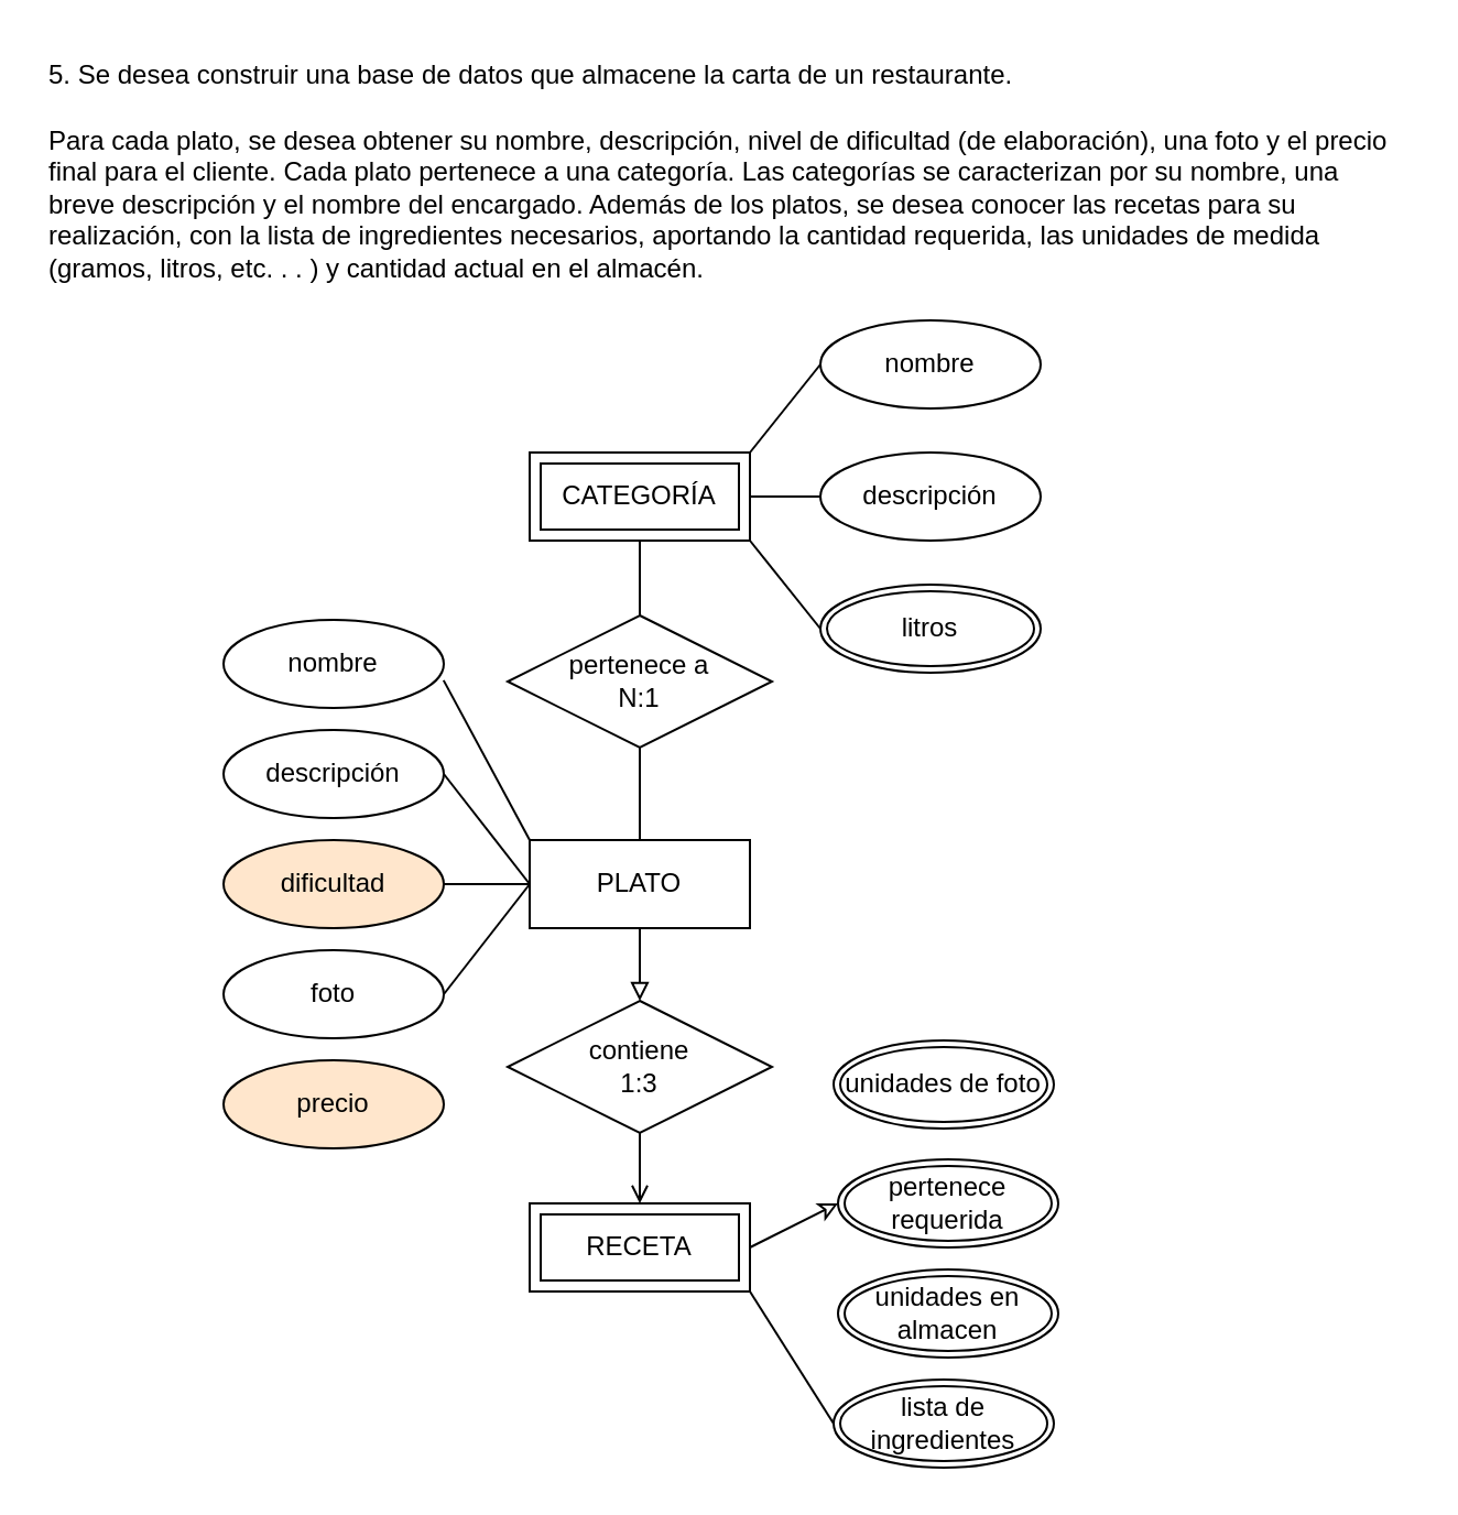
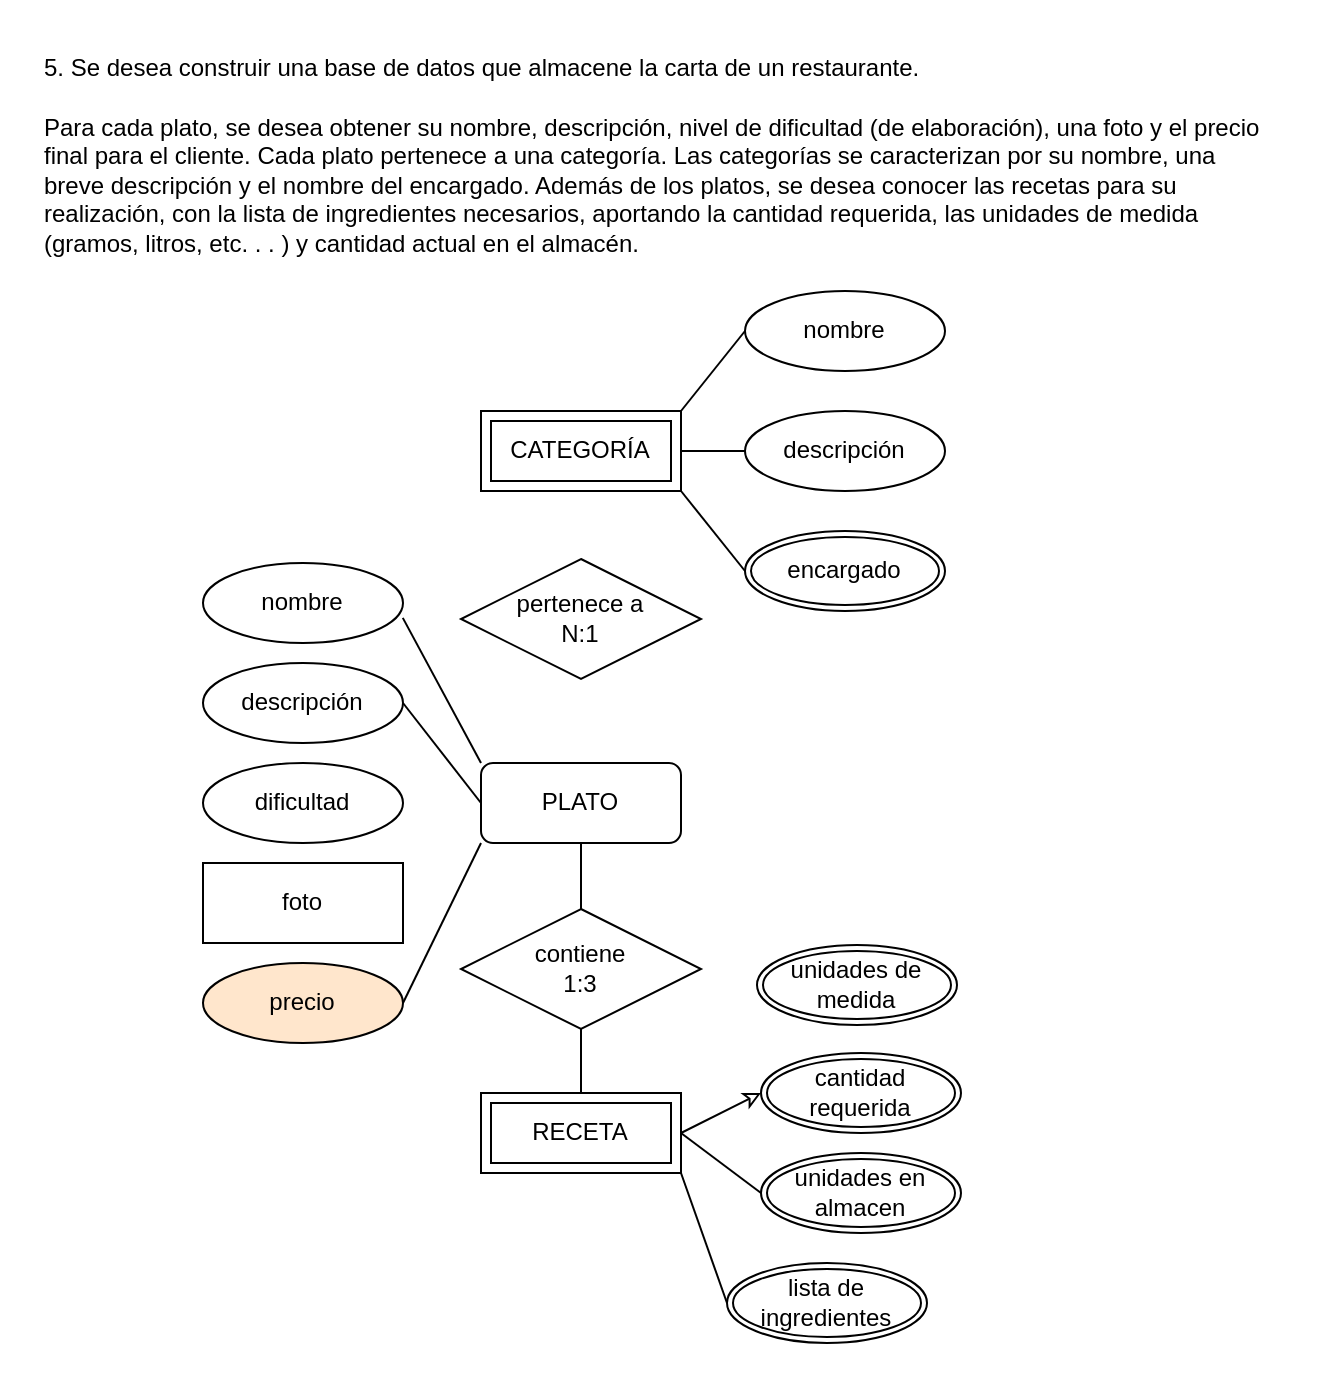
- <mxCell id="30" style="edgeStyle=none;html=1;exitX=0.5;exitY=1;exitDx=0;exitDy=0;endArrow=none;endFill=0;" edge="1" parent="1" source="31" target="15"><mxGeometry relative="1" as="geometry" /></mxCell>
- <mxCell id="19" value="litros" style="ellipse;shape=doubleEllipse;margin=3;whiteSpace=wrap;html=1;align=center;" vertex="1" parent="1"><mxGeometry x="372" y="265" width="100" height="40" as="geometry" /></mxCell>
+ <mxCell id="19" value="encargado" style="ellipse;shape=doubleEllipse;margin=3;whiteSpace=wrap;html=1;align=center;" vertex="1" parent="1"><mxGeometry x="372" y="265" width="100" height="40" as="geometry" /></mxCell>
- <mxCell id="14" style="edgeStyle=none;html=1;exitX=0.5;exitY=1;exitDx=0;exitDy=0;entryX=0.5;entryY=0;entryDx=0;entryDy=0;endArrow=none;endFill=0;" edge="1" parent="1" source="15" target="8"><mxGeometry relative="1" as="geometry" /></mxCell>
- <mxCell id="9" value="dificultad" style="ellipse;whiteSpace=wrap;html=1;align=center;fillColor=#ffe6cc;" vertex="1" parent="1"><mxGeometry x="101" y="381" width="100" height="40" as="geometry" /></mxCell>
+ <mxCell id="9" value="dificultad" style="ellipse;whiteSpace=wrap;html=1;align=center;" vertex="1" parent="1"><mxGeometry x="101" y="381" width="100" height="40" as="geometry" /></mxCell>
- <mxCell id="4" style="edgeStyle=none;html=1;exitX=0;exitY=0.5;exitDx=0;exitDy=0;entryX=1;entryY=0.5;entryDx=0;entryDy=0;endArrow=none;endFill=0;" edge="1" parent="1" source="8" target="9"><mxGeometry relative="1" as="geometry" /></mxCell>
- <mxCell id="8" value="PLATO" style="whiteSpace=wrap;html=1;align=center;" vertex="1" parent="1"><mxGeometry x="240" y="381" width="100" height="40" as="geometry" /></mxCell>
+ <mxCell id="8" value="PLATO" style="whiteSpace=wrap;html=1;align=center;rounded=1;" vertex="1" parent="1"><mxGeometry x="240" y="381" width="100" height="40" as="geometry" /></mxCell>
- <mxCell id="6" style="edgeStyle=none;html=1;exitX=0;exitY=0.5;exitDx=0;exitDy=0;entryX=1;entryY=0.5;entryDx=0;entryDy=0;endArrow=none;endFill=0;" edge="1" parent="1" source="8" target="13"><mxGeometry relative="1" as="geometry" /></mxCell>
- <mxCell id="7" style="edgeStyle=none;html=1;exitX=0.5;exitY=1;exitDx=0;exitDy=0;entryX=0.5;entryY=0;entryDx=0;entryDy=0;endArrow=block;endFill=0;" edge="1" parent="1" source="8" target="25"><mxGeometry relative="1" as="geometry" /></mxCell>
+ <mxCell id="7" style="edgeStyle=none;html=1;exitX=0.5;exitY=1;exitDx=0;exitDy=0;entryX=0.5;entryY=0;entryDx=0;entryDy=0;endArrow=none;endFill=0;" edge="1" parent="1" source="8" target="25"><mxGeometry relative="1" as="geometry" /></mxCell>
- <mxCell id="13" value="foto" style="ellipse;whiteSpace=wrap;html=1;align=center;" vertex="1" parent="1"><mxGeometry x="101" y="431" width="100" height="40" as="geometry" /></mxCell>
+ <mxCell id="13" value="foto" style="whiteSpace=wrap;html=1;align=center;rounded=0;" vertex="1" parent="1"><mxGeometry x="101" y="431" width="100" height="40" as="geometry" /></mxCell>
+ <mxCell id="3" style="edgeStyle=none;html=1;exitX=0;exitY=1;exitDx=0;exitDy=0;entryX=1;entryY=0.5;entryDx=0;entryDy=0;endArrow=none;endFill=0;" edge="1" parent="1" source="8" target="10"><mxGeometry relative="1" as="geometry" /></mxCell>
- <mxCell id="23" value="unidades de foto" style="ellipse;shape=doubleEllipse;margin=3;whiteSpace=wrap;html=1;align=center;" vertex="1" parent="1"><mxGeometry x="378" y="472" width="100" height="40" as="geometry" /></mxCell>
+ <mxCell id="23" value="unidades de medida" style="ellipse;shape=doubleEllipse;margin=3;whiteSpace=wrap;html=1;align=center;" vertex="1" parent="1"><mxGeometry x="378" y="472" width="100" height="40" as="geometry" /></mxCell>
- <mxCell id="24" style="edgeStyle=none;html=1;exitX=0.5;exitY=1;exitDx=0;exitDy=0;entryX=0.5;entryY=0;entryDx=0;entryDy=0;endArrow=open;endFill=0;" edge="1" parent="1" source="25" target="35"><mxGeometry relative="1" as="geometry" /></mxCell>
+ <mxCell id="24" style="edgeStyle=none;html=1;exitX=0.5;exitY=1;exitDx=0;exitDy=0;entryX=0.5;entryY=0;entryDx=0;entryDy=0;endArrow=none;endFill=0;" edge="1" parent="1" source="25" target="35"><mxGeometry relative="1" as="geometry" /></mxCell>
- <mxCell id="21" value="pertenece requerida" style="ellipse;shape=doubleEllipse;margin=3;whiteSpace=wrap;html=1;align=center;" vertex="1" parent="1"><mxGeometry x="380" y="526" width="100" height="40" as="geometry" /></mxCell>
+ <mxCell id="21" value="cantidad requerida" style="ellipse;shape=doubleEllipse;margin=3;whiteSpace=wrap;html=1;align=center;" vertex="1" parent="1"><mxGeometry x="380" y="526" width="100" height="40" as="geometry" /></mxCell>
+ <mxCell id="34" style="edgeStyle=none;html=1;exitX=1;exitY=0.5;exitDx=0;exitDy=0;entryX=0;entryY=0.5;entryDx=0;entryDy=0;endArrow=none;endFill=0;" edge="1" parent="1" source="35" target="22"><mxGeometry relative="1" as="geometry" /></mxCell>
- <mxCell id="20" value="lista de ingredientes" style="ellipse;shape=doubleEllipse;margin=3;whiteSpace=wrap;html=1;align=center;" vertex="1" parent="1"><mxGeometry x="378" y="626" width="100" height="40" as="geometry" /></mxCell>
+ <mxCell id="20" value="lista de ingredientes" style="ellipse;shape=doubleEllipse;margin=3;whiteSpace=wrap;html=1;align=center;" vertex="1" parent="1"><mxGeometry x="363" y="631" width="100" height="40" as="geometry" /></mxCell>
